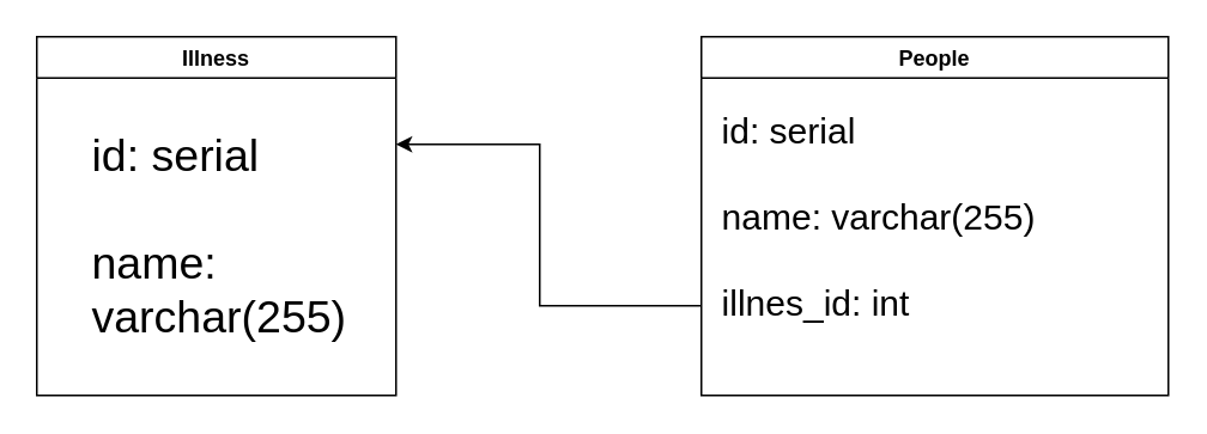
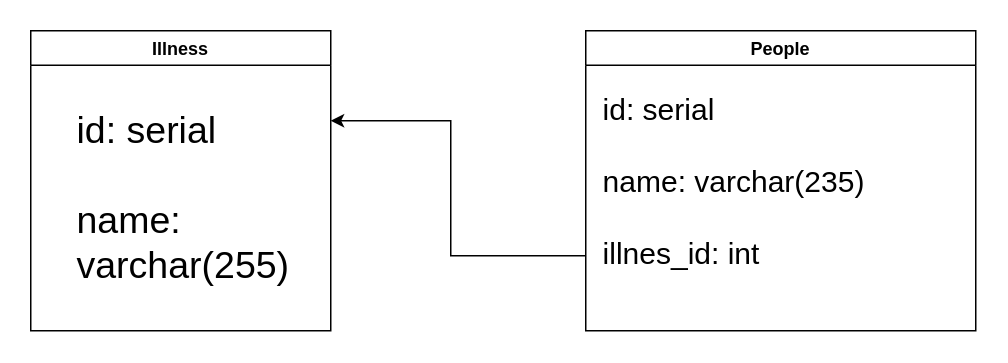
- <mxCell id="5" value="&lt;div style=&quot;text-align: left ; font-size: 20px&quot;&gt;&lt;font style=&quot;font-size: 20px&quot;&gt;id: serial&lt;/font&gt;&lt;/div&gt;&lt;div style=&quot;text-align: left ; font-size: 20px&quot;&gt;&lt;font style=&quot;font-size: 20px&quot;&gt;&lt;br&gt;&lt;/font&gt;&lt;/div&gt;&lt;div style=&quot;text-align: left ; font-size: 20px&quot;&gt;&lt;span&gt;name: varchar(255)&lt;/span&gt;&lt;br&gt;&lt;/div&gt;&lt;div style=&quot;text-align: left ; font-size: 20px&quot;&gt;&lt;span&gt;&lt;br&gt;&lt;/span&gt;&lt;/div&gt;&lt;div style=&quot;text-align: left ; font-size: 20px&quot;&gt;&lt;span&gt;illnes_id: int&lt;/span&gt;&lt;/div&gt;" style="text;html=1;strokeColor=none;fillColor=none;align=center;verticalAlign=middle;whiteSpace=wrap;rounded=0;" vertex="1" parent="4"><mxGeometry x="-16" y="40" width="230" height="120" as="geometry" /></mxCell>
+ <mxCell id="5" value="&lt;div style=&quot;text-align: left ; font-size: 20px&quot;&gt;&lt;font style=&quot;font-size: 20px&quot;&gt;id: serial&lt;/font&gt;&lt;/div&gt;&lt;div style=&quot;text-align: left ; font-size: 20px&quot;&gt;&lt;font style=&quot;font-size: 20px&quot;&gt;&lt;br&gt;&lt;/font&gt;&lt;/div&gt;&lt;div style=&quot;text-align: left ; font-size: 20px&quot;&gt;&lt;span&gt;name: varchar(235)&lt;/span&gt;&lt;br&gt;&lt;/div&gt;&lt;div style=&quot;text-align: left ; font-size: 20px&quot;&gt;&lt;span&gt;&lt;br&gt;&lt;/span&gt;&lt;/div&gt;&lt;div style=&quot;text-align: left ; font-size: 20px&quot;&gt;&lt;span&gt;illnes_id: int&lt;/span&gt;&lt;/div&gt;" style="text;html=1;strokeColor=none;fillColor=none;align=center;verticalAlign=middle;whiteSpace=wrap;rounded=0;" vertex="1" parent="4"><mxGeometry x="-16" y="40" width="230" height="120" as="geometry" /></mxCell>
